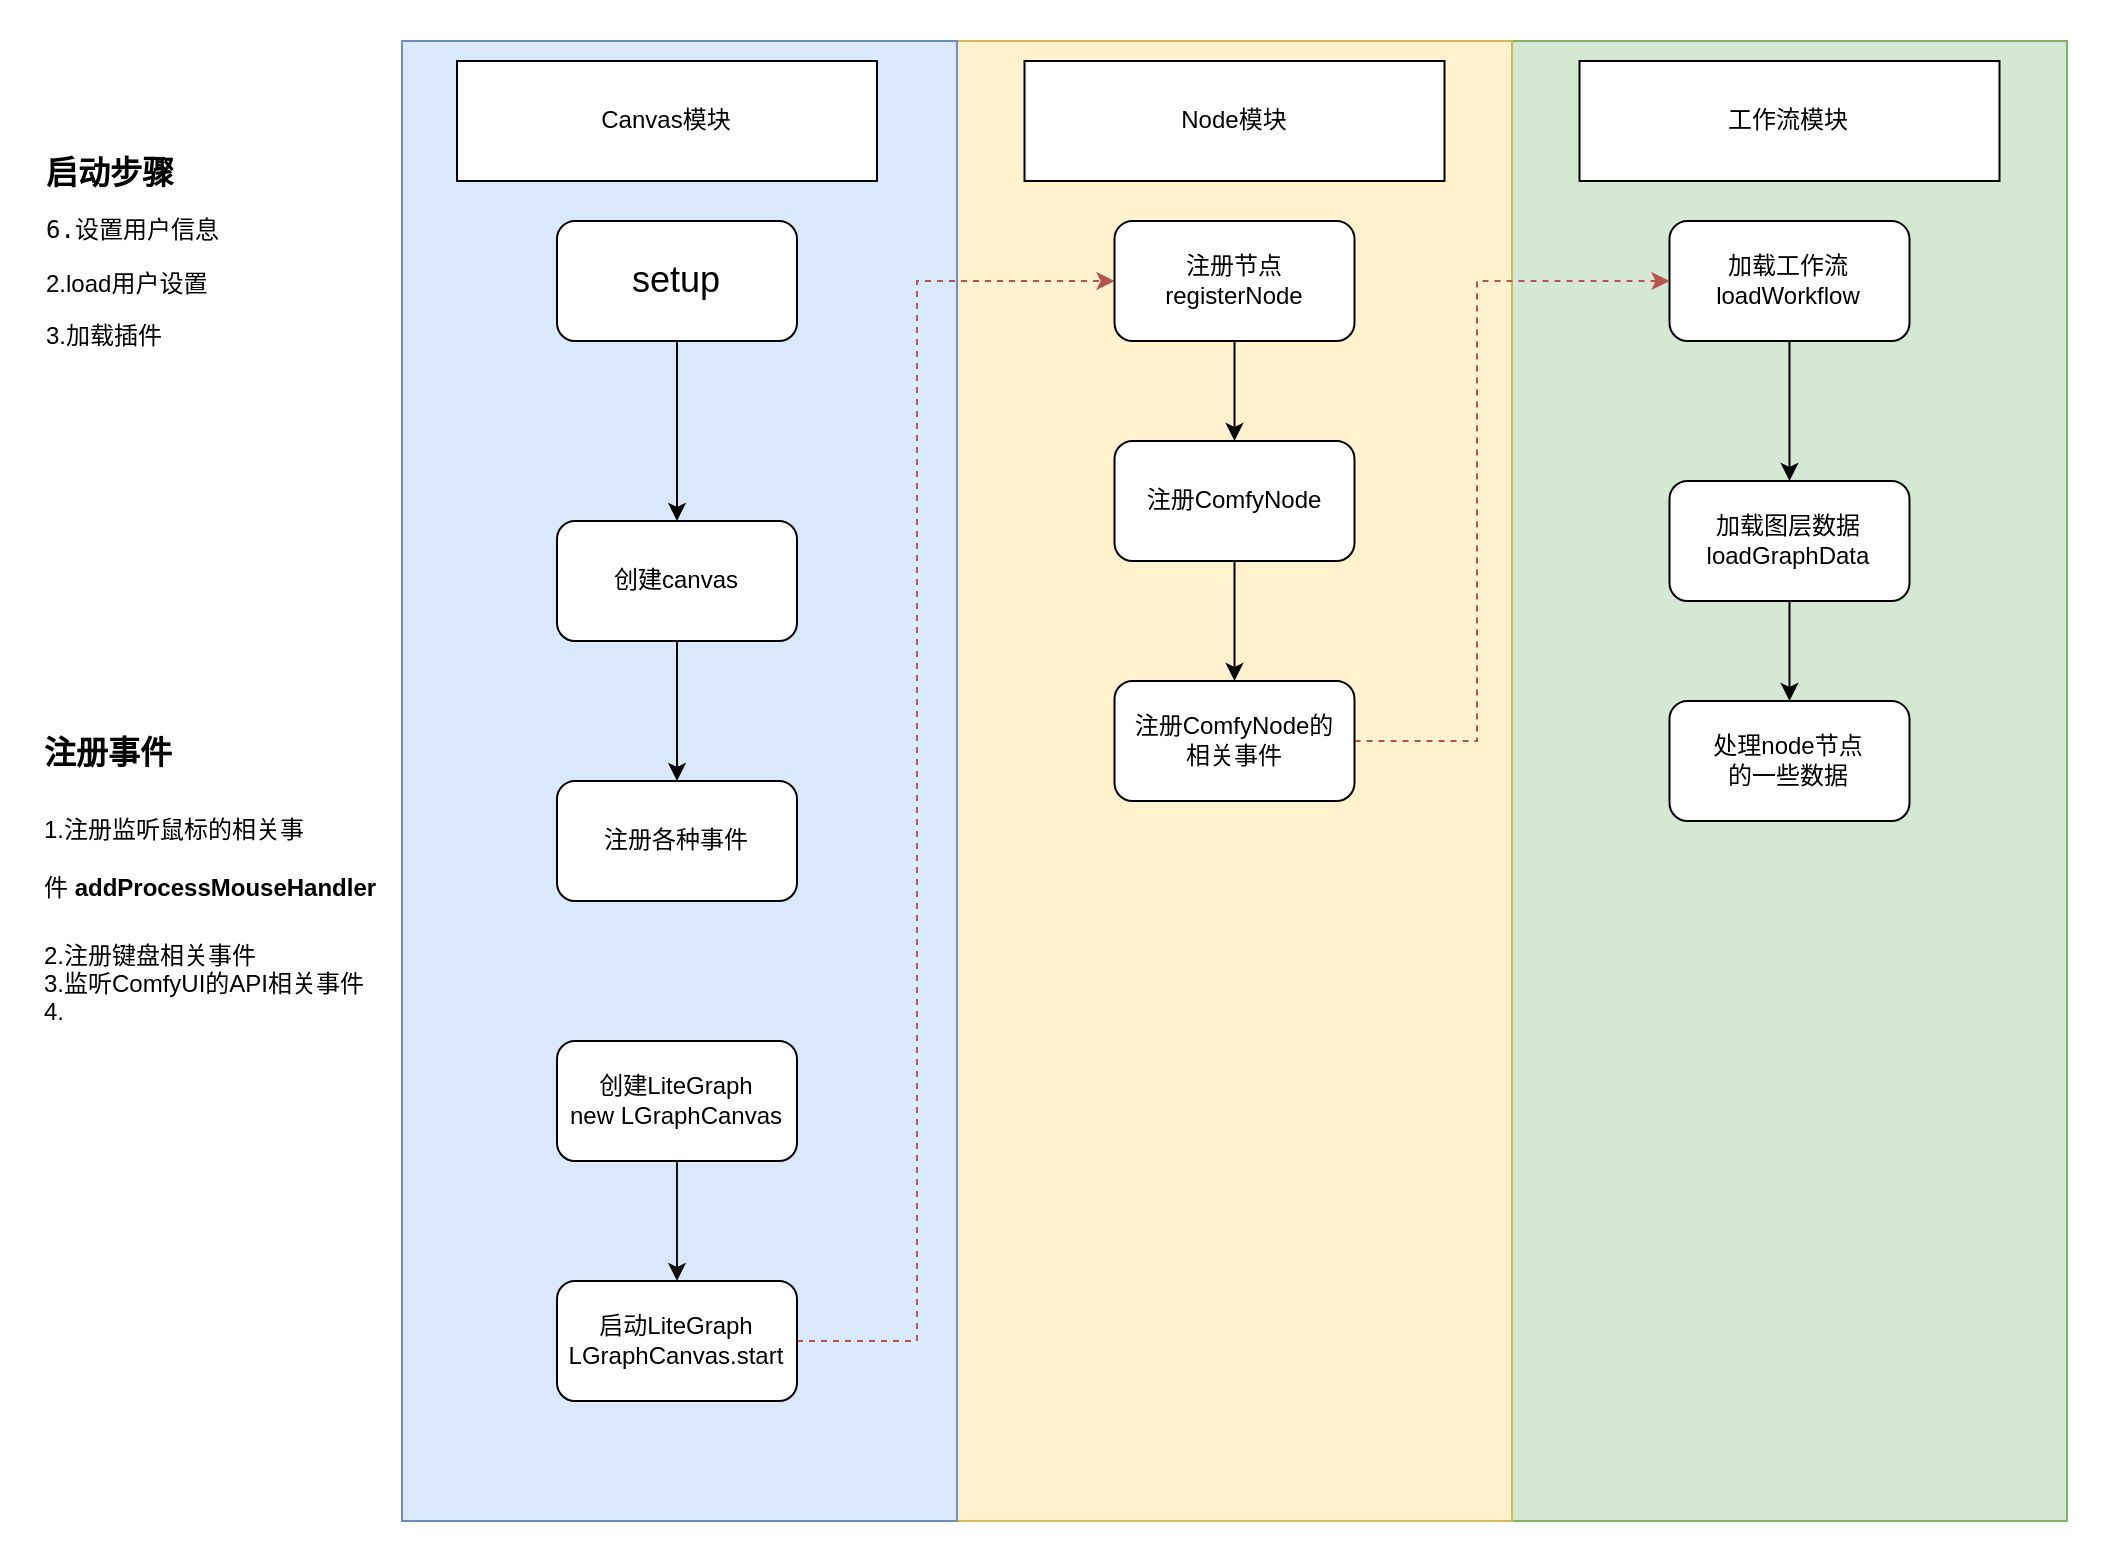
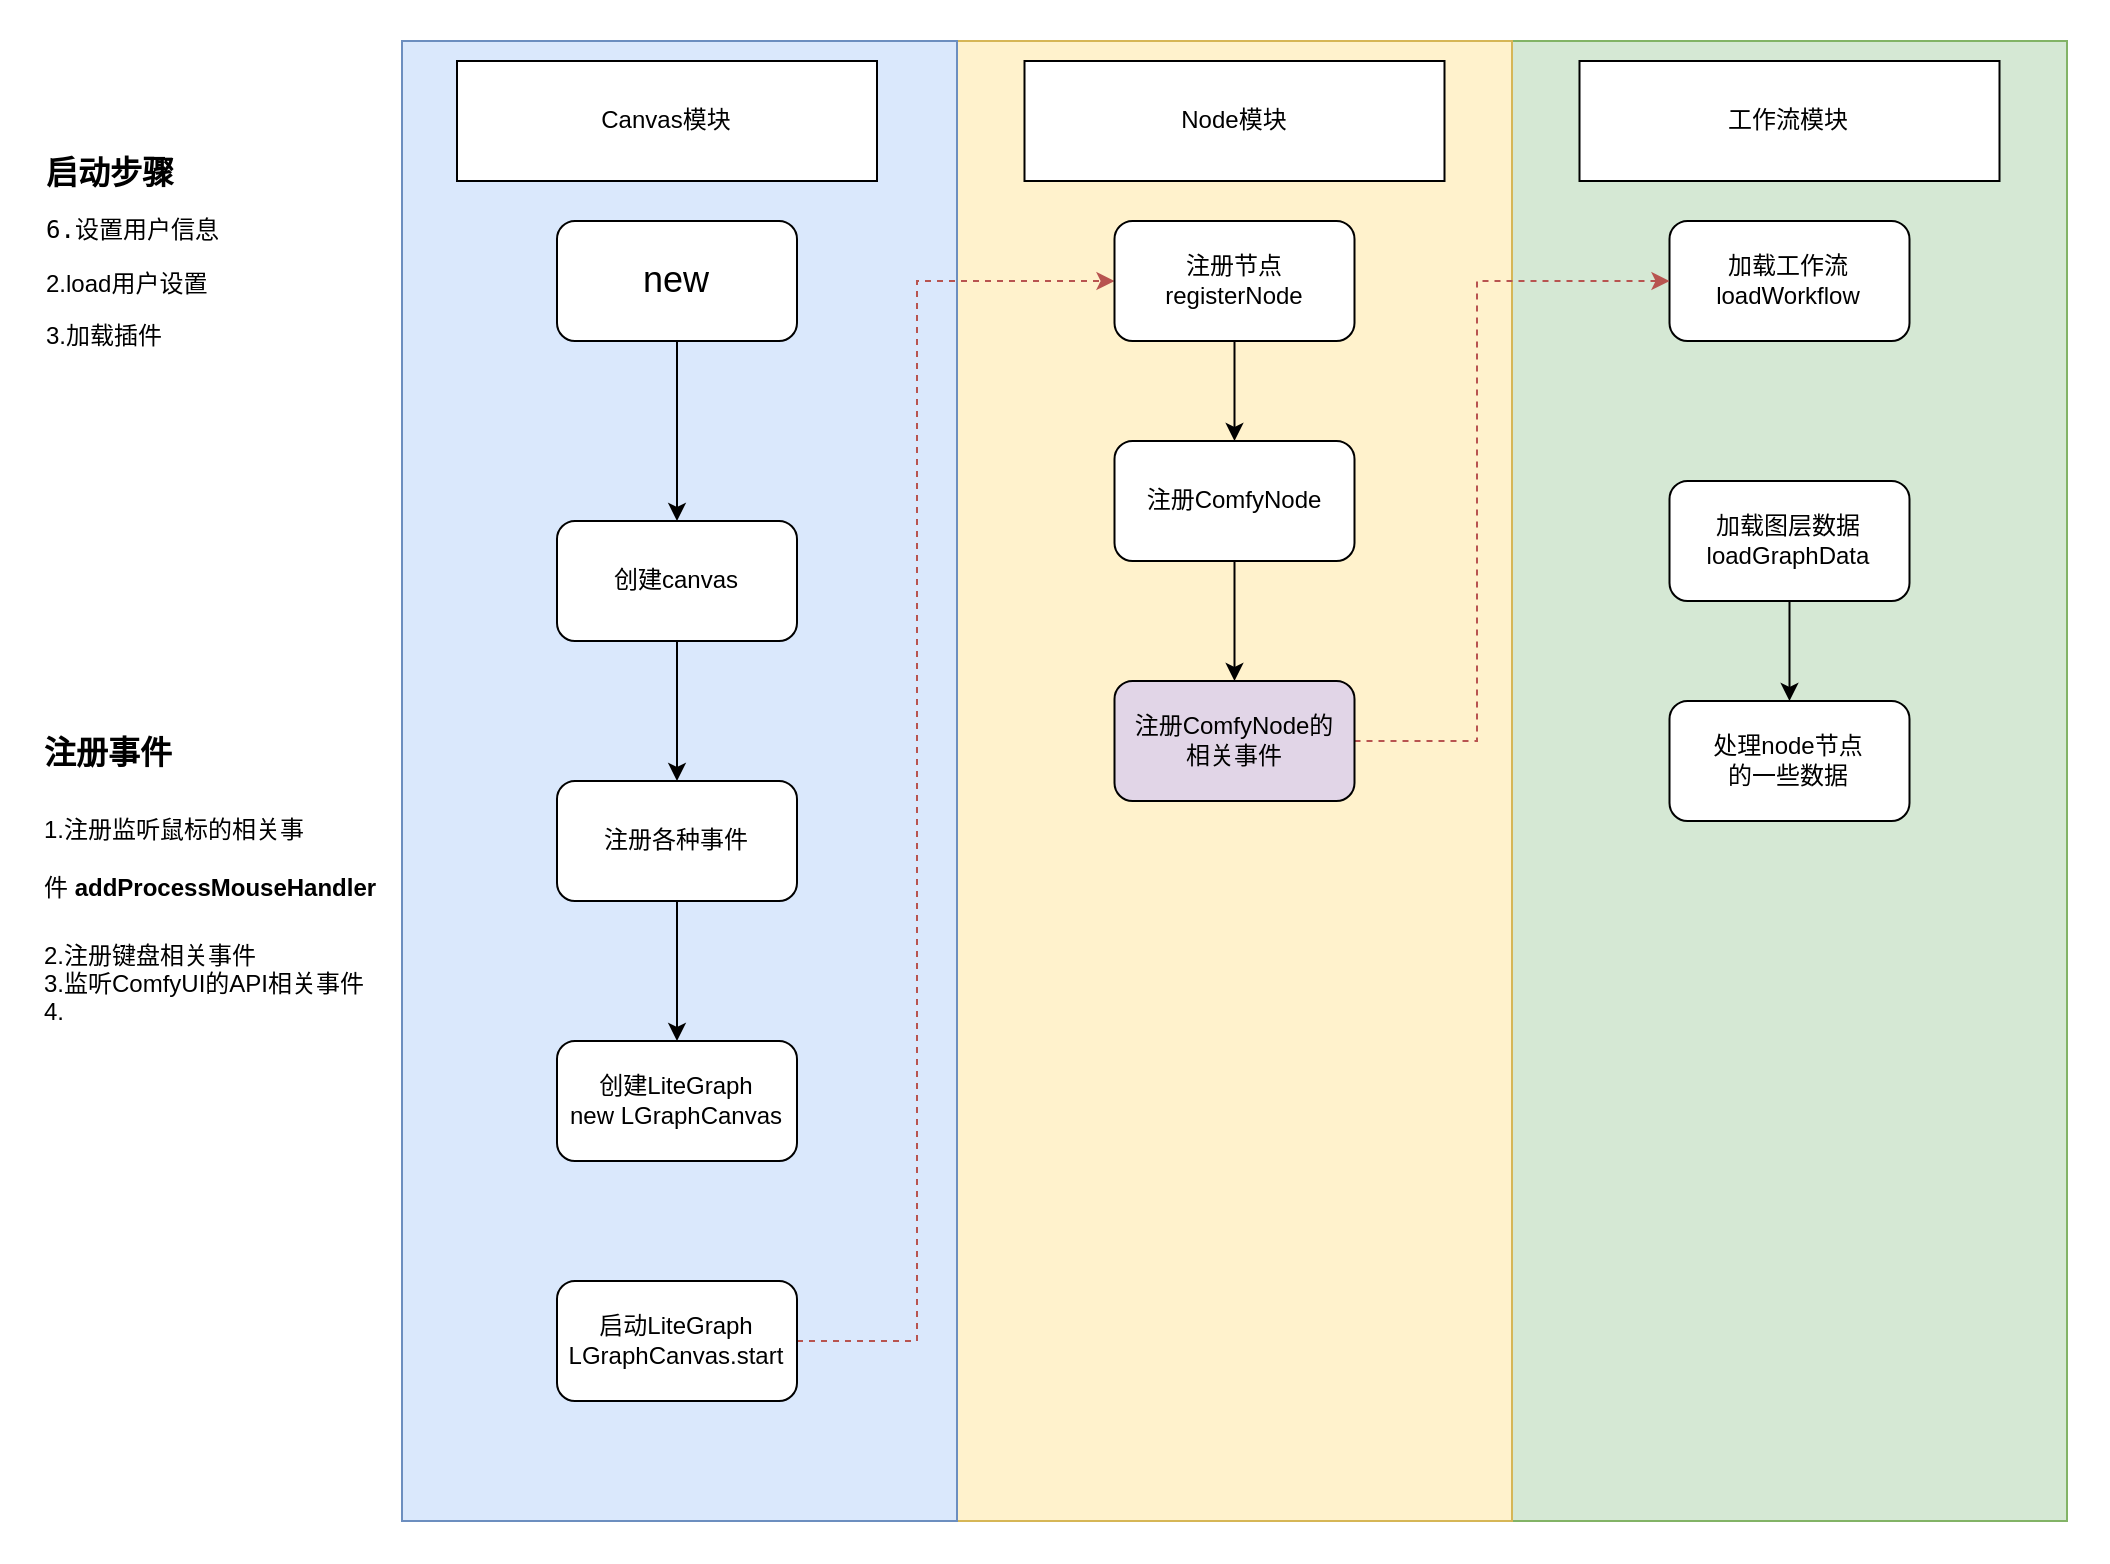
- <mxCell id="10" value="&lt;font data-sider-select-id=&quot;672338bc-9467-4e39-a78c-26d4395621d4&quot; style=&quot;font-size: 18px;&quot;&gt;setup&lt;/font&gt;" style="rounded=1;whiteSpace=wrap;html=1;" vertex="1" parent="1"><mxGeometry x="278" y="110" width="120" height="60" as="geometry" /></mxCell>
+ <mxCell id="10" value="&lt;font data-sider-select-id=&quot;672338bc-9467-4e39-a78c-26d4395621d4&quot; style=&quot;font-size: 18px;&quot;&gt;new&lt;/font&gt;" style="rounded=1;whiteSpace=wrap;html=1;" vertex="1" parent="1"><mxGeometry x="278" y="110" width="120" height="60" as="geometry" /></mxCell>
- <mxCell id="23" style="edgeStyle=orthogonalEdgeStyle;rounded=0;orthogonalLoop=1;jettySize=auto;html=1;" edge="1" parent="1" source="24" target="6"><mxGeometry relative="1" as="geometry" /></mxCell>
- <mxCell id="29" value="注册ComfyNode的&lt;div&gt;相关事件&lt;/div&gt;" style="rounded=1;whiteSpace=wrap;html=1;" vertex="1" parent="1"><mxGeometry x="556.75" y="340" width="120" height="60" as="geometry" /></mxCell>
+ <mxCell id="29" value="注册ComfyNode的&lt;div&gt;相关事件&lt;/div&gt;" style="rounded=1;whiteSpace=wrap;html=1;fillColor=#e1d5e7;" vertex="1" parent="1"><mxGeometry x="556.75" y="340" width="120" height="60" as="geometry" /></mxCell>
+ <mxCell id="14" style="edgeStyle=orthogonalEdgeStyle;rounded=0;orthogonalLoop=1;jettySize=auto;html=1;" edge="1" parent="1" source="15" target="17"><mxGeometry relative="1" as="geometry" /></mxCell>
- <mxCell id="16" style="edgeStyle=orthogonalEdgeStyle;rounded=0;orthogonalLoop=1;jettySize=auto;html=1;entryX=0.5;entryY=0;entryDx=0;entryDy=0;fillColor=#dae8fc;strokeColor=#0f0f0f;" edge="1" parent="1" source="17" target="20"><mxGeometry relative="1" as="geometry" /></mxCell>
